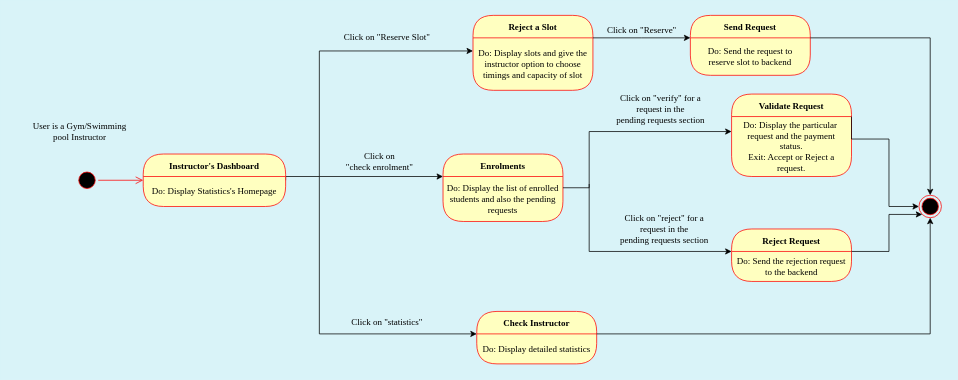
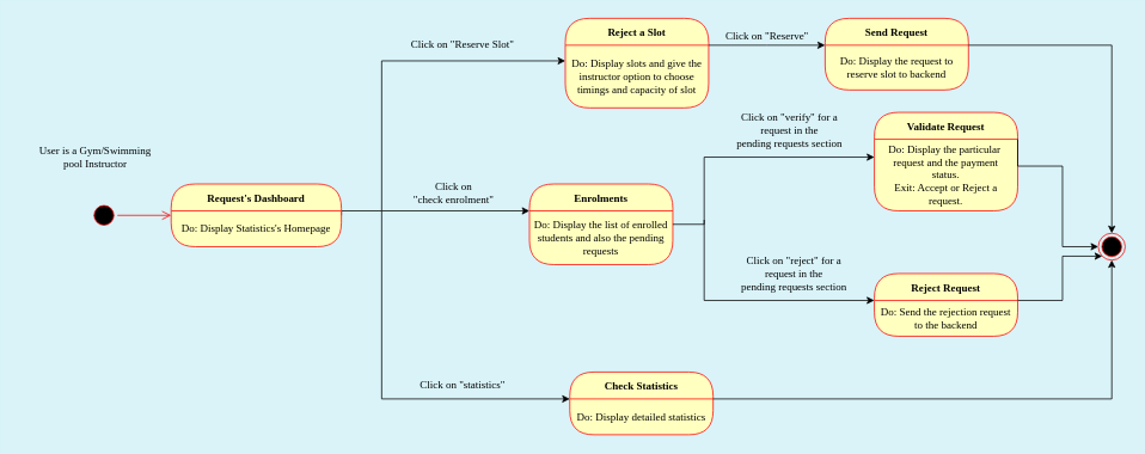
- <mxCell id="19" value="Do: Send the request to reserve slot to backend" style="text;html=1;strokeColor=none;fillColor=none;align=center;verticalAlign=middle;spacingLeft=4;spacingRight=4;whiteSpace=wrap;overflow=hidden;rotatable=0;fontColor=#000000;fontFamily=Poppins;fontSource=https%3A%2F%2Ffonts.googleapis.com%2Fcss%3Ffamily%3DPoppins;" vertex="1" parent="18"><mxGeometry y="30" width="160" height="50" as="geometry" /></mxCell>
+ <mxCell id="19" value="Do: Display the request to reserve slot to backend" style="text;html=1;strokeColor=none;fillColor=none;align=center;verticalAlign=middle;spacingLeft=4;spacingRight=4;whiteSpace=wrap;overflow=hidden;rotatable=0;fontColor=#000000;fontFamily=Poppins;fontSource=https%3A%2F%2Ffonts.googleapis.com%2Fcss%3Ffamily%3DPoppins;" vertex="1" parent="18"><mxGeometry y="30" width="160" height="50" as="geometry" /></mxCell>
- <mxCell id="5" value="Instructor's Dashboard" style="swimlane;fontStyle=1;align=center;verticalAlign=middle;childLayout=stackLayout;horizontal=1;startSize=30;horizontalStack=0;resizeParent=0;resizeLast=1;container=0;fontColor=#000000;collapsible=0;rounded=1;arcSize=30;strokeColor=#ff0000;fillColor=#ffffc0;swimlaneFillColor=#ffffc0;dropTarget=0;fontFamily=Poppins;fontSource=https%3A%2F%2Ffonts.googleapis.com%2Fcss%3Ffamily%3DPoppins;" vertex="1" parent="1"><mxGeometry x="190" y="205" width="190" height="70" as="geometry" /></mxCell>
+ <mxCell id="5" value="Request's Dashboard" style="swimlane;fontStyle=1;align=center;verticalAlign=middle;childLayout=stackLayout;horizontal=1;startSize=30;horizontalStack=0;resizeParent=0;resizeLast=1;container=0;fontColor=#000000;collapsible=0;rounded=1;arcSize=30;strokeColor=#ff0000;fillColor=#ffffc0;swimlaneFillColor=#ffffc0;dropTarget=0;fontFamily=Poppins;fontSource=https%3A%2F%2Ffonts.googleapis.com%2Fcss%3Ffamily%3DPoppins;" vertex="1" parent="1"><mxGeometry x="190" y="205" width="190" height="70" as="geometry" /></mxCell>
- <mxCell id="11" value="Check Instructor" style="swimlane;fontStyle=1;align=center;verticalAlign=middle;childLayout=stackLayout;horizontal=1;startSize=30;horizontalStack=0;resizeParent=0;resizeLast=1;container=0;fontColor=#000000;collapsible=0;rounded=1;arcSize=30;strokeColor=#ff0000;fillColor=#ffffc0;swimlaneFillColor=#ffffc0;dropTarget=0;fontFamily=Poppins;fontSource=https%3A%2F%2Ffonts.googleapis.com%2Fcss%3Ffamily%3DPoppins;" vertex="1" parent="1"><mxGeometry x="635" y="415" width="160" height="70" as="geometry" /></mxCell>
+ <mxCell id="11" value="Check Statistics" style="swimlane;fontStyle=1;align=center;verticalAlign=middle;childLayout=stackLayout;horizontal=1;startSize=30;horizontalStack=0;resizeParent=0;resizeLast=1;container=0;fontColor=#000000;collapsible=0;rounded=1;arcSize=30;strokeColor=#ff0000;fillColor=#ffffc0;swimlaneFillColor=#ffffc0;dropTarget=0;fontFamily=Poppins;fontSource=https%3A%2F%2Ffonts.googleapis.com%2Fcss%3Ffamily%3DPoppins;" vertex="1" parent="1"><mxGeometry x="635" y="415" width="160" height="70" as="geometry" /></mxCell>
